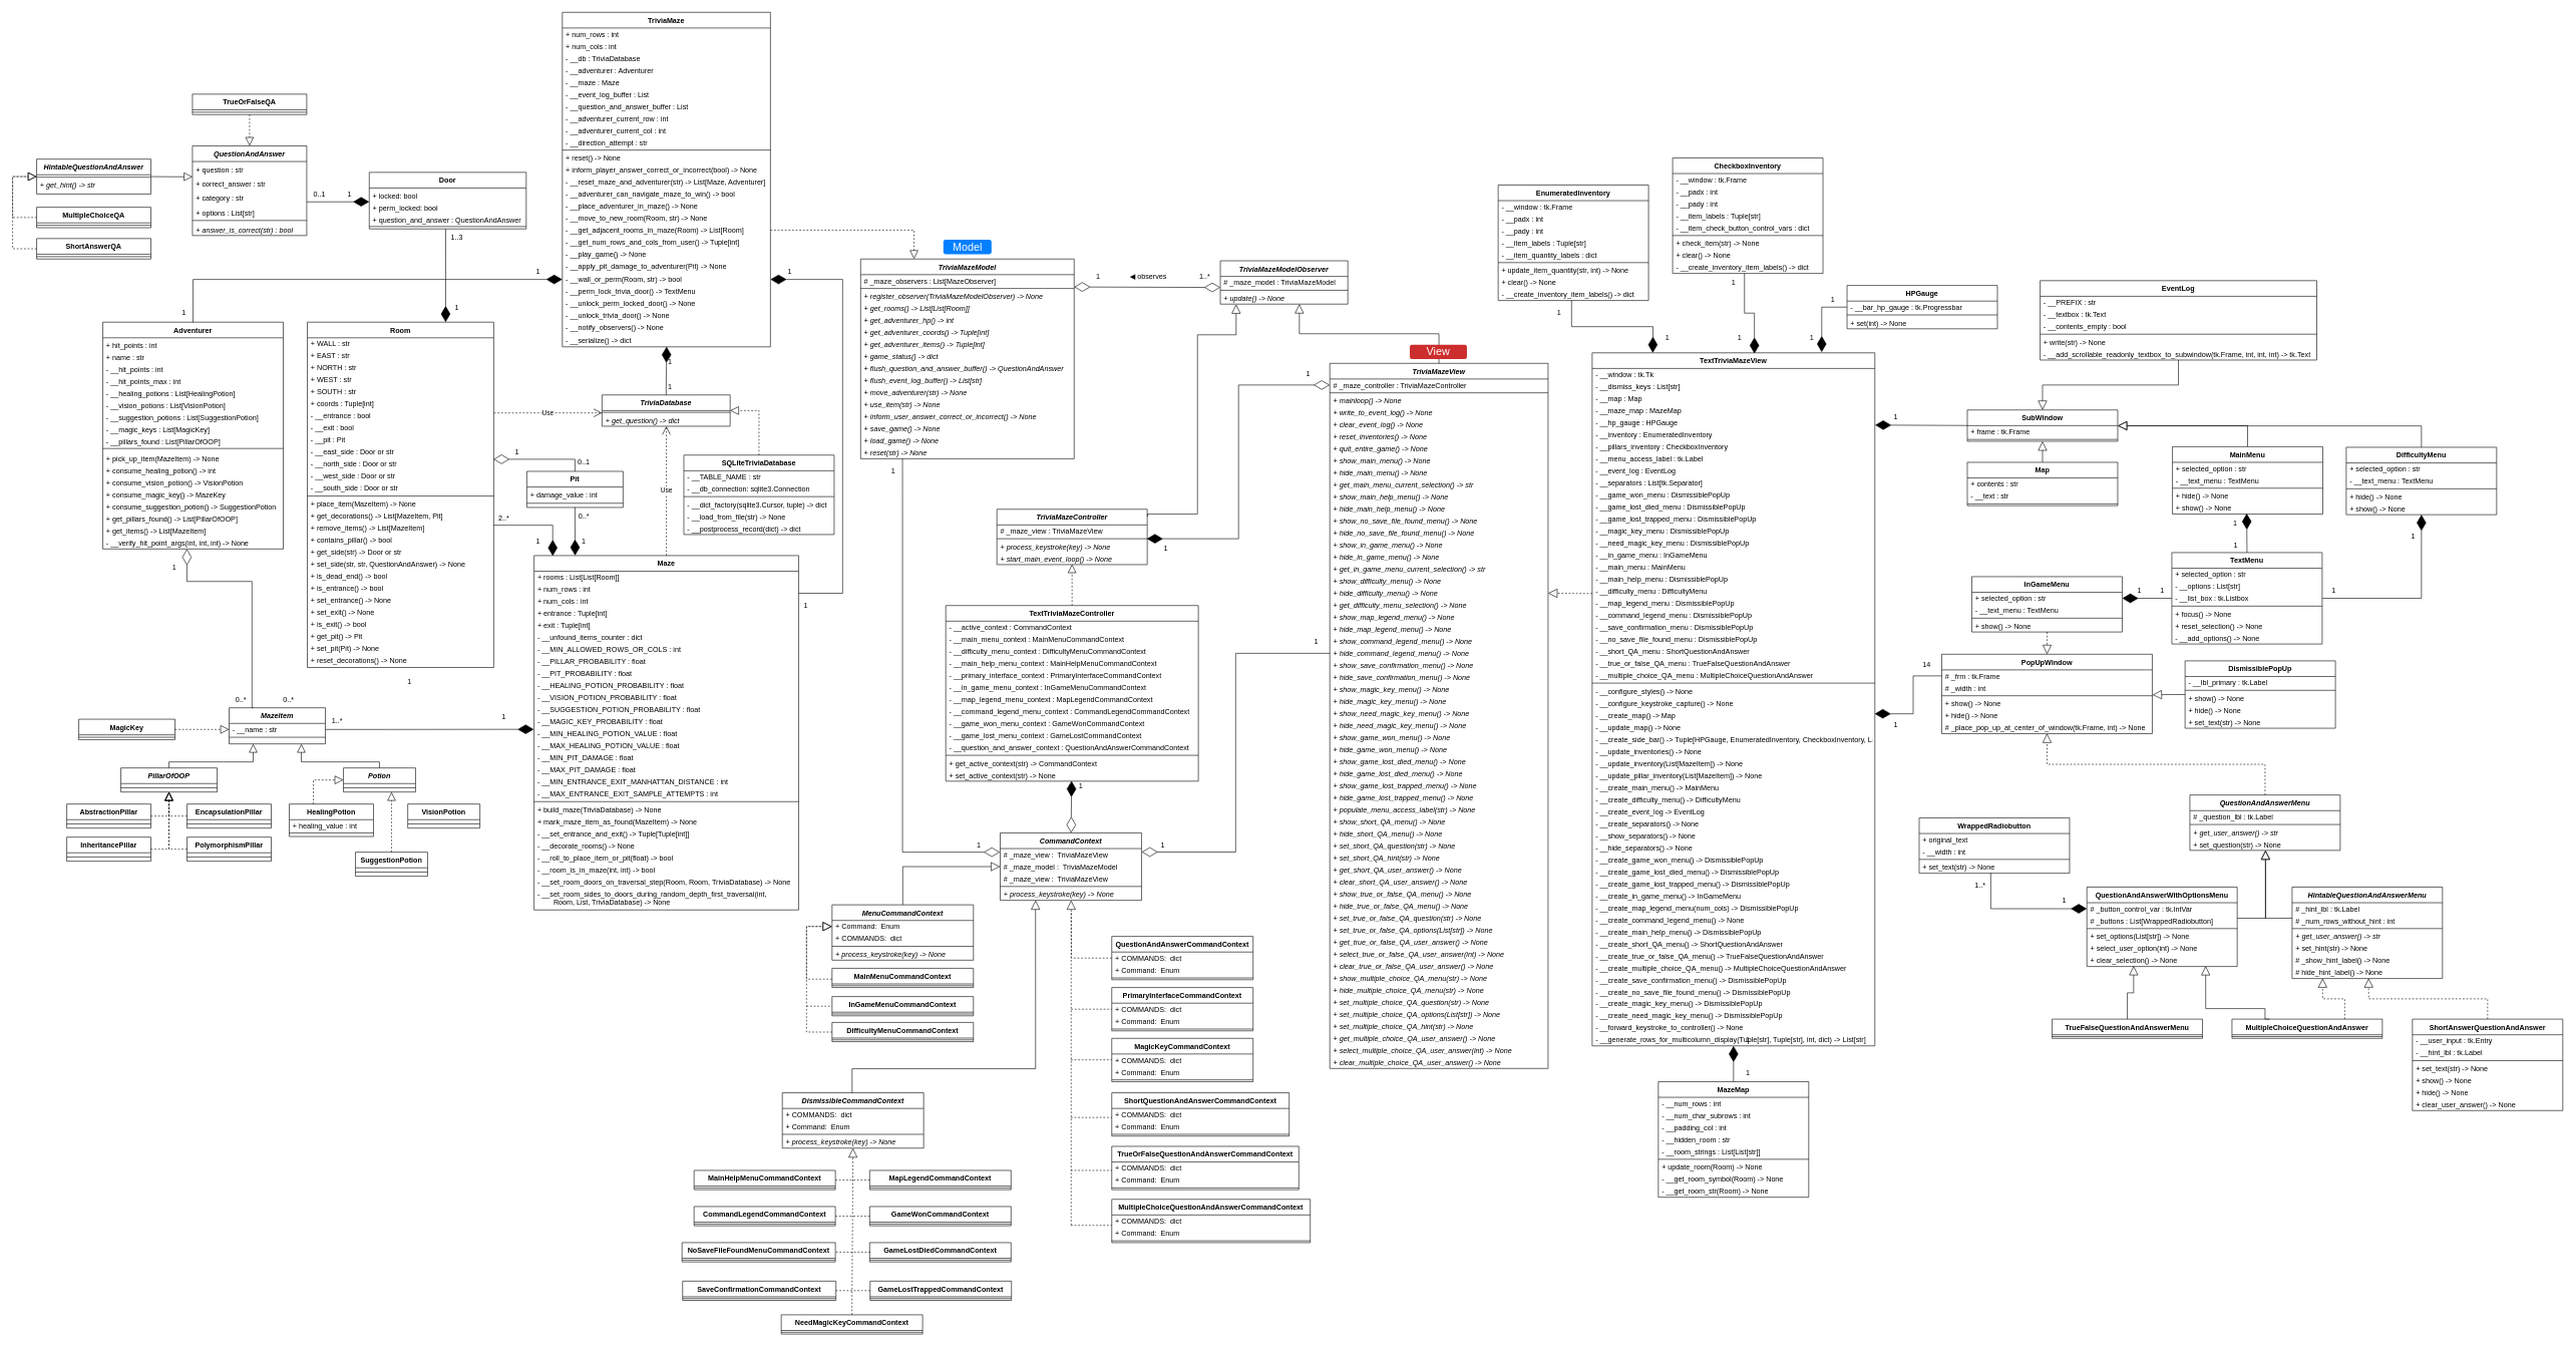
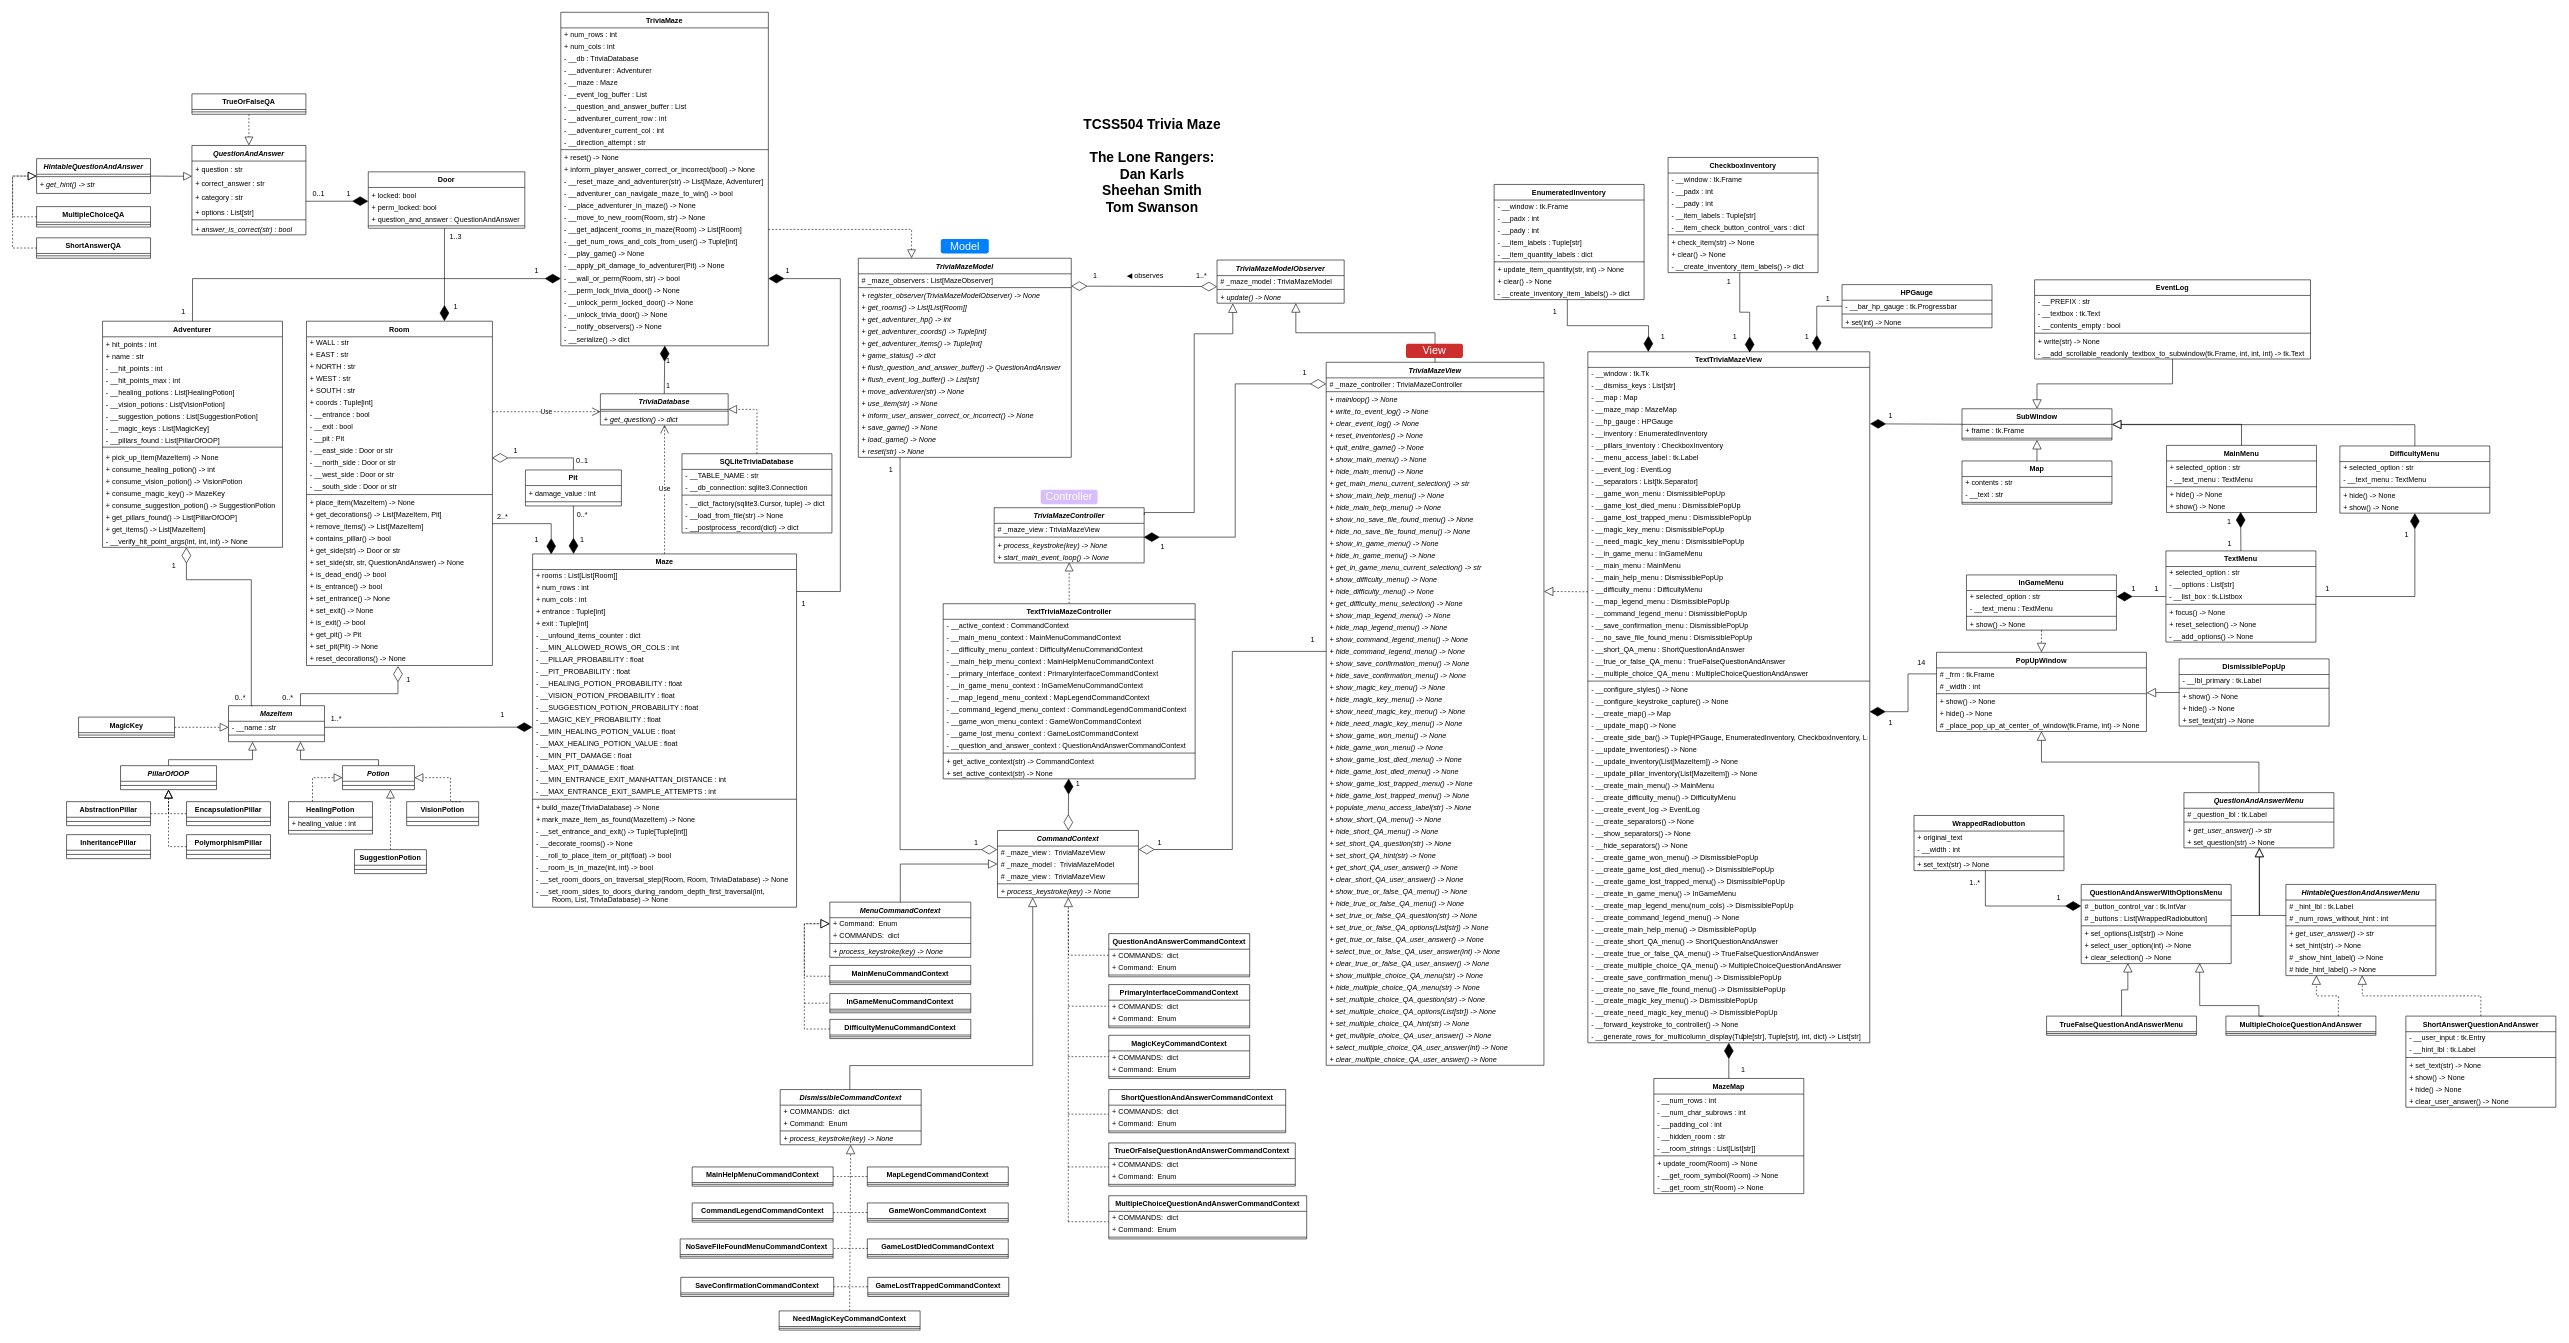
+ <mxCell id="145" value="TCSS504 Trivia Maze&lt;br&gt;&lt;br&gt;The Lone Rangers:&lt;br style=&quot;font-size: 23px;&quot;&gt;Dan Karls&lt;br style=&quot;font-size: 23px;&quot;&gt;Sheehan Smith&lt;br style=&quot;font-size: 23px;&quot;&gt;Tom Swanson" style="text;html=1;strokeColor=none;fillColor=none;align=center;verticalAlign=middle;whiteSpace=wrap;rounded=0;fontFamily=Helvetica;fontSize=23;fontStyle=1" parent="1" vertex="1"><mxGeometry x="1775" y="186" width="290" height="180" as="geometry" /></mxCell>
- <mxCell id="139" value="- __perm_lock_trivia_door() -&gt; TextMenu" style="text;strokeColor=none;fillColor=none;align=left;verticalAlign=middle;spacingLeft=4;spacingRight=4;overflow=hidden;rotatable=0;points=[[0,0.5],[1,0.5]];portConstraint=eastwest;" parent="116" vertex="1"><mxGeometry y="454" width="346" height="20" as="geometry" /></mxCell>
+ <mxCell id="139" value="- __perm_lock_trivia_door() -&gt; None" style="text;strokeColor=none;fillColor=none;align=left;verticalAlign=middle;spacingLeft=4;spacingRight=4;overflow=hidden;rotatable=0;points=[[0,0.5],[1,0.5]];portConstraint=eastwest;" parent="116" vertex="1"><mxGeometry y="454" width="346" height="20" as="geometry" /></mxCell>
+ <mxCell id="351" value="Controller" style="text;html=1;strokeColor=none;fillColor=#D7BFFF;align=center;verticalAlign=middle;whiteSpace=wrap;rounded=1;fontSize=18;fontFamily=Helvetica;fontColor=#FFFFFF;" parent="1" vertex="1"><mxGeometry x="1734" y="816" width="95" height="24" as="geometry" /></mxCell>
+ <mxCell id="89" value="" style="endArrow=diamondThin;endFill=0;endSize=24;html=1;rounded=0;fontFamily=Courier New;fontSize=12;targetPerimeterSpacing=0;exitX=0.75;exitY=0;exitDx=0;exitDy=0;entryX=0.492;entryY=1.044;entryDx=0;entryDy=0;entryPerimeter=0;edgeStyle=orthogonalEdgeStyle;" parent="1" source="2" target="88" edge="1"><mxGeometry width="160" relative="1" as="geometry"><mxPoint x="450" y="966" as="sourcePoint" /><mxPoint x="662.9" y="1120.856" as="targetPoint" /><Array as="points"><mxPoint x="500" y="1156" /><mxPoint x="663" y="1156" /></Array></mxGeometry></mxCell>
- <mxCell id="511" value="" style="endArrow=block;endSize=13;endFill=0;html=1;rounded=0;entryX=0.5;entryY=0.984;entryDx=0;entryDy=0;strokeColor=default;edgeStyle=orthogonalEdgeStyle;entryPerimeter=0;dashed=1;" parent="1" source="506" target="490" edge="1"><mxGeometry width="160" relative="1" as="geometry"><mxPoint x="3730" y="1862" as="sourcePoint" /><mxPoint x="3619" y="1833" as="targetPoint" /></mxGeometry></mxCell>
+ <mxCell id="511" value="" style="endArrow=block;endSize=13;endFill=0;html=1;rounded=0;entryX=0.5;entryY=0.984;entryDx=0;entryDy=0;strokeColor=default;edgeStyle=orthogonalEdgeStyle;entryPerimeter=0;" parent="1" source="506" target="490" edge="1"><mxGeometry width="160" relative="1" as="geometry"><mxPoint x="3730" y="1862" as="sourcePoint" /><mxPoint x="3619" y="1833" as="targetPoint" /></mxGeometry></mxCell>
+ <mxCell id="23" value="" style="endArrow=block;dashed=1;endFill=0;endSize=12;html=1;rounded=0;targetPerimeterSpacing=0;edgeStyle=orthogonalEdgeStyle;entryX=1;entryY=0.5;entryDx=0;entryDy=0;exitX=0.75;exitY=0;exitDx=0;exitDy=0;" parent="1" source="11" target="8" edge="1"><mxGeometry width="160" relative="1" as="geometry"><mxPoint x="720" y="1296" as="sourcePoint" /><mxPoint x="880" y="1296" as="targetPoint" /><Array as="points"><mxPoint x="750" y="1296" /></Array></mxGeometry></mxCell>
- <mxCell id="24" value="" style="endArrow=block;dashed=1;endFill=0;endSize=12;html=1;rounded=0;targetPerimeterSpacing=0;entryX=0.5;entryY=1;entryDx=0;entryDy=0;edgeStyle=orthogonalEdgeStyle;exitX=1;exitY=0.5;exitDx=0;exitDy=0;" parent="1" source="19" target="55" edge="1"><mxGeometry width="160" relative="1" as="geometry"><mxPoint x="280" y="1416" as="sourcePoint" /><mxPoint x="280" y="1320" as="targetPoint" /></mxGeometry></mxCell>
